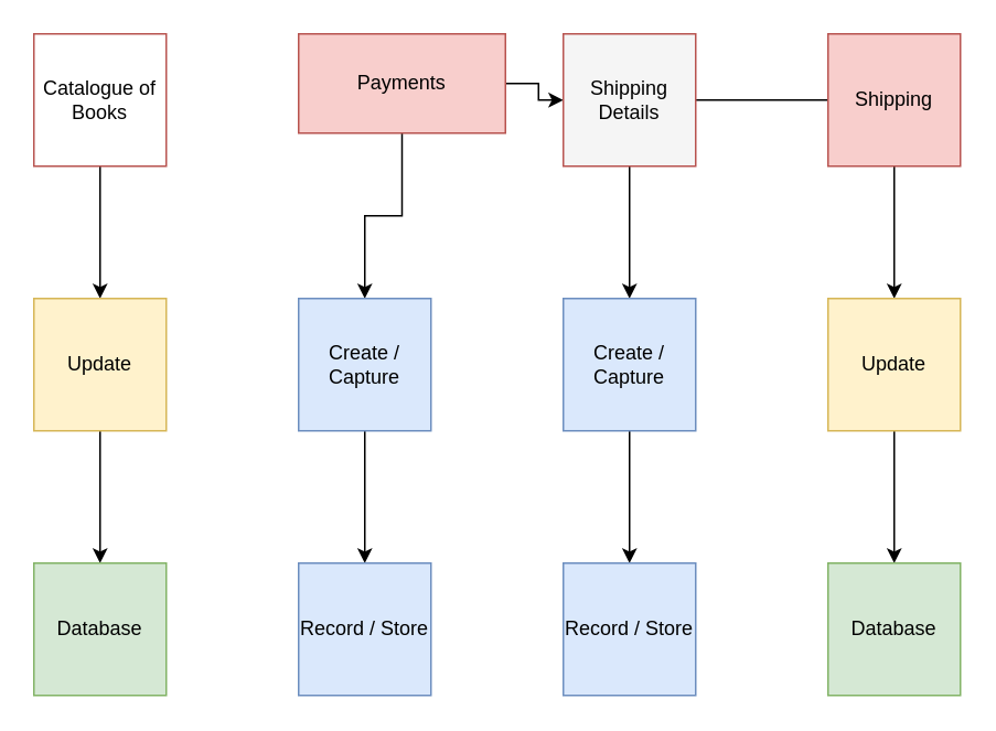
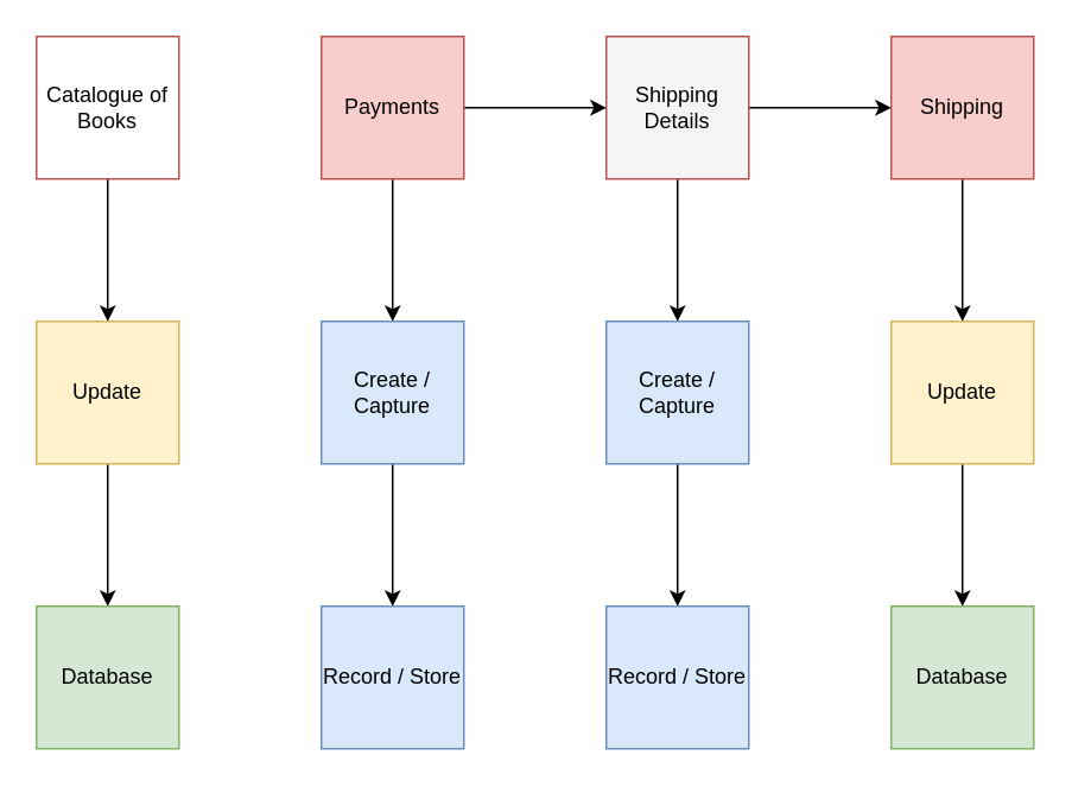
- <mxCell id="9" value="Payments" style="whiteSpace=wrap;html=1;aspect=fixed;fillColor=#f8cecc;strokeColor=#b85450;" vertex="1" parent="1"><mxGeometry x="180" y="20" width="125" height="60" as="geometry" /></mxCell>
+ <mxCell id="9" value="Payments" style="whiteSpace=wrap;html=1;aspect=fixed;fillColor=#f8cecc;strokeColor=#b85450;" vertex="1" parent="1"><mxGeometry x="180" y="20" width="80" height="80" as="geometry" /></mxCell>
- <mxCell id="13" value="" style="edgeStyle=orthogonalEdgeStyle;rounded=0;orthogonalLoop=1;jettySize=auto;html=1;endArrow=none;" edge="1" parent="1" source="15" target="20"><mxGeometry relative="1" as="geometry" /></mxCell>
+ <mxCell id="13" value="" style="edgeStyle=orthogonalEdgeStyle;rounded=0;orthogonalLoop=1;jettySize=auto;html=1;" edge="1" parent="1" source="15" target="20"><mxGeometry relative="1" as="geometry" /></mxCell>
